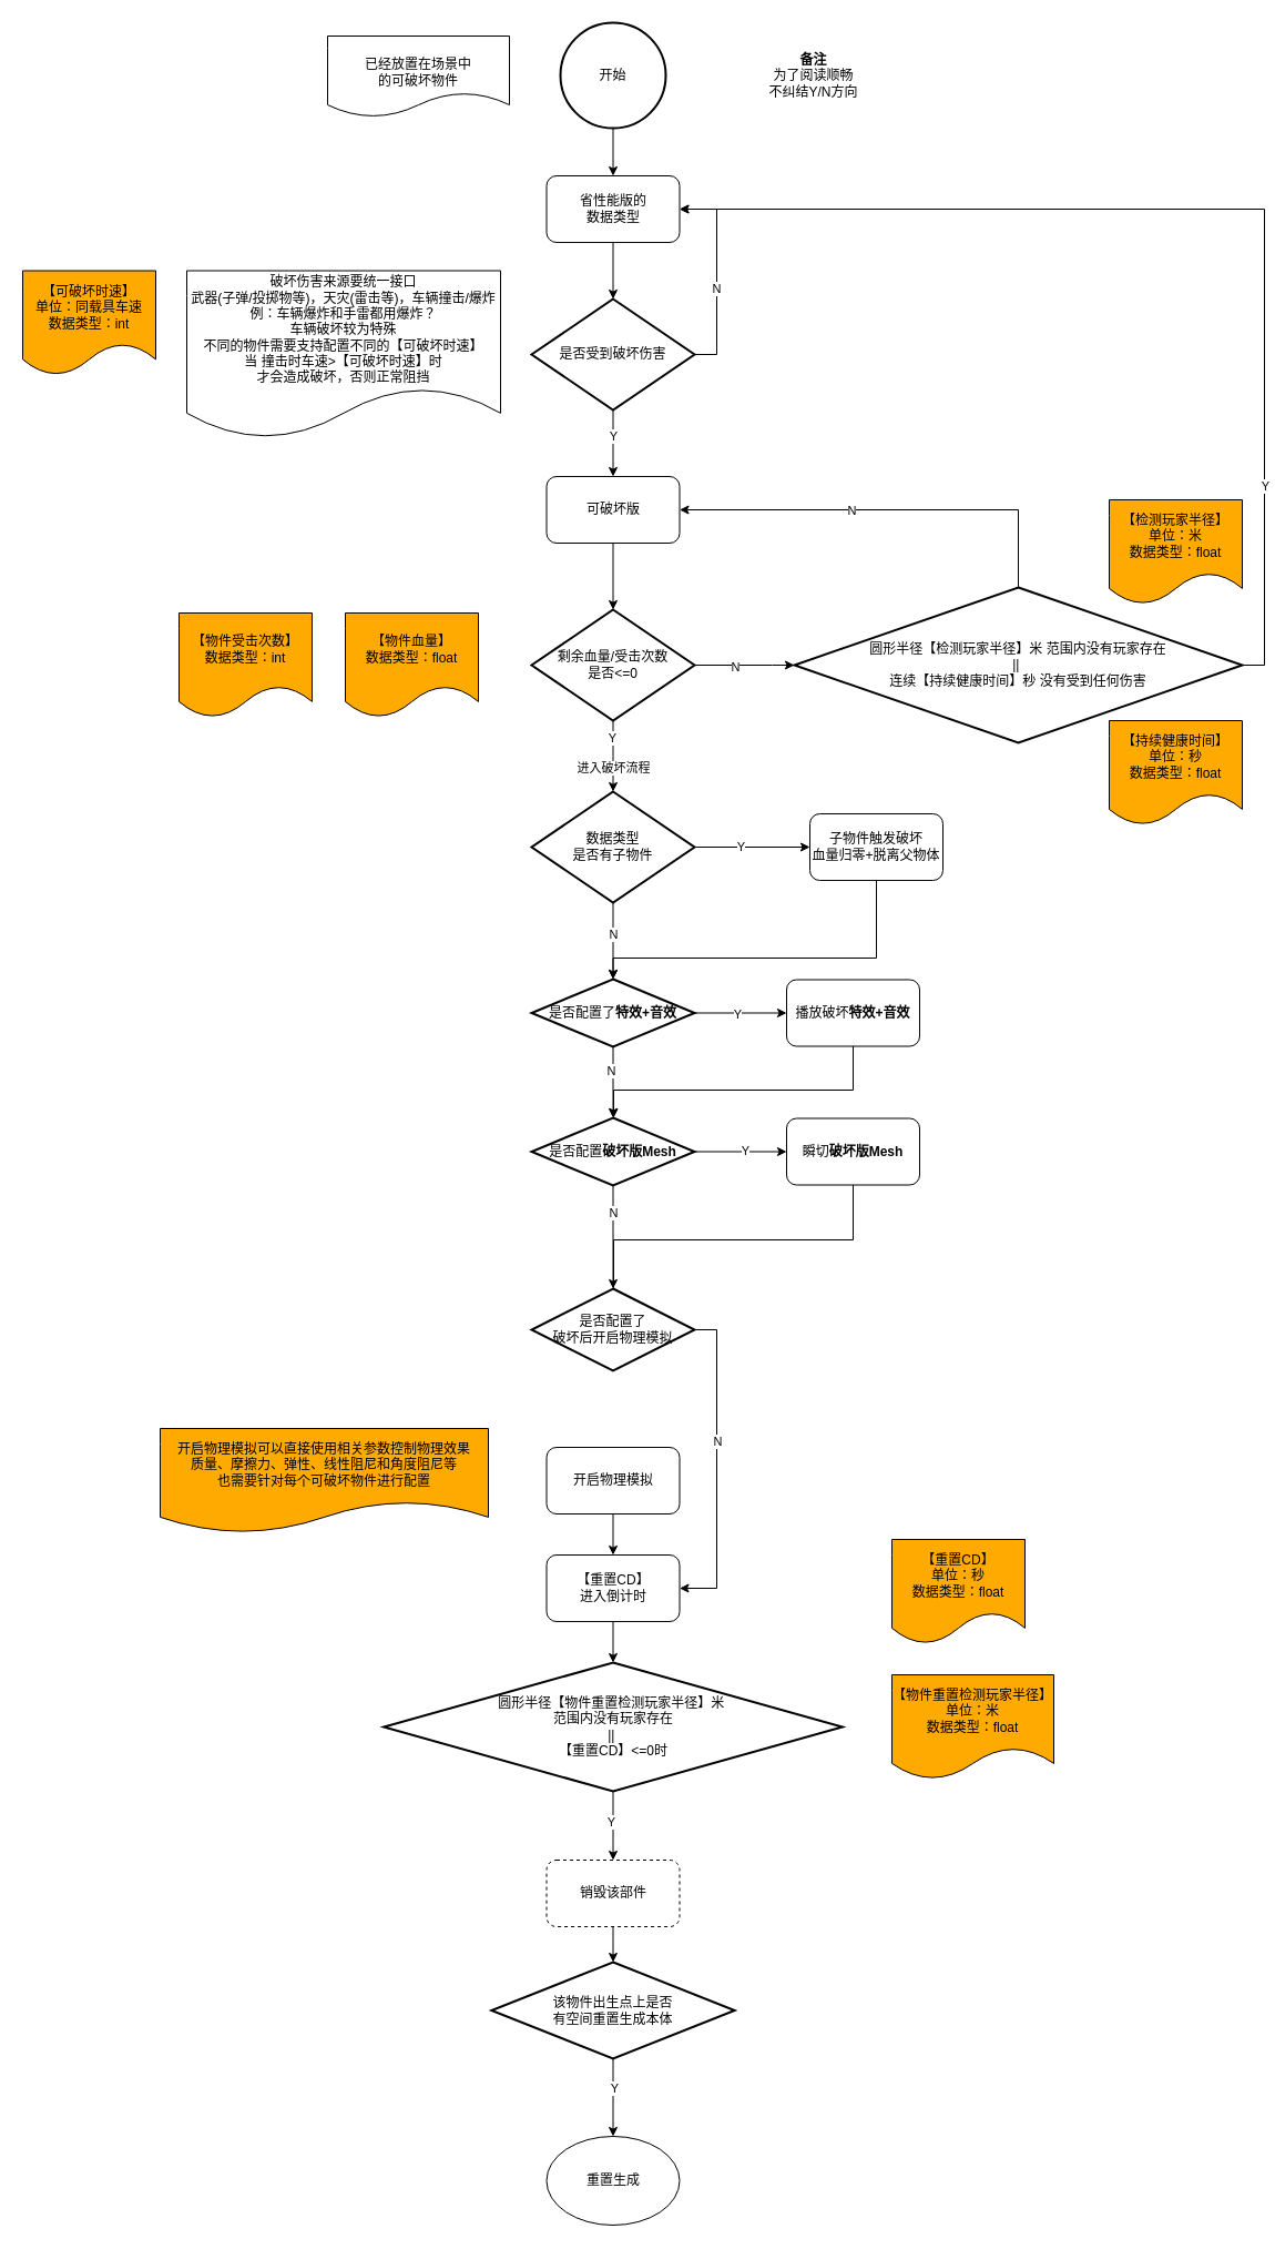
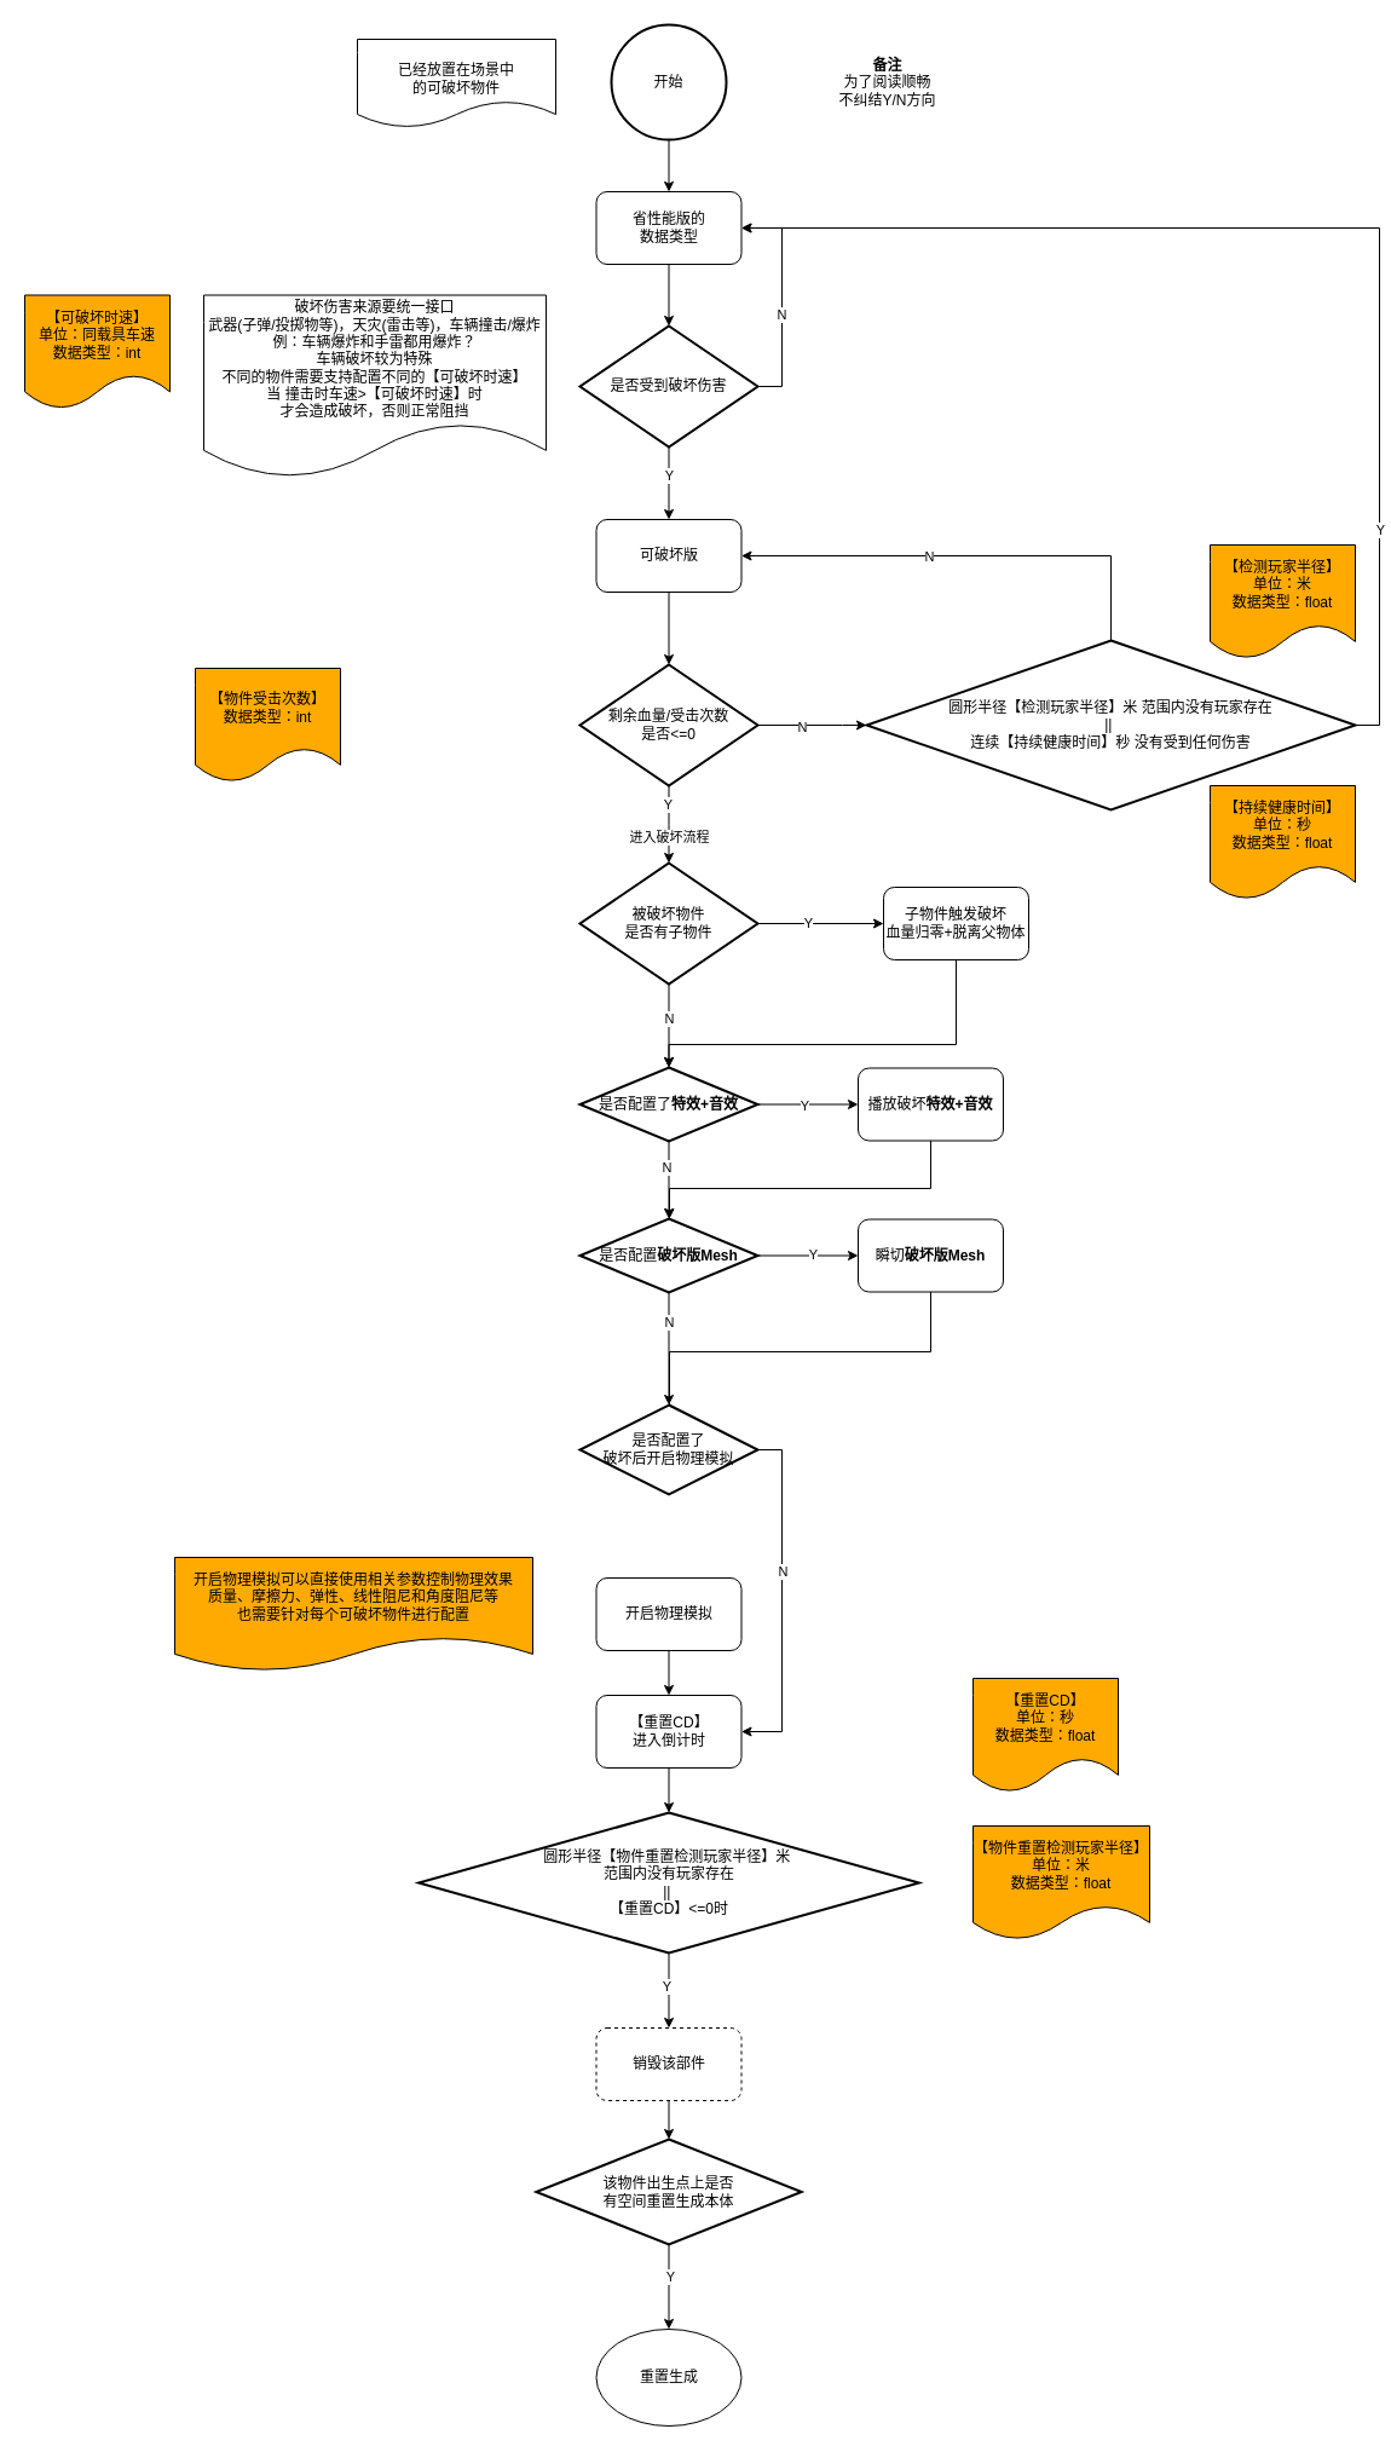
- <mxCell id="36" value="【物件血量】&lt;div&gt;数据类型：float&lt;/div&gt;" style="shape=document;whiteSpace=wrap;html=1;boundedLbl=1;fillColor=#FFAA00;strokeColor=#000000;" parent="1" vertex="1"><mxGeometry x="311" y="552" width="120" height="94" as="geometry" /></mxCell>
- <mxCell id="22" value="数据类型&lt;div&gt;是否有子物件&lt;/div&gt;" style="strokeWidth=2;html=1;shape=mxgraph.flowchart.decision;whiteSpace=wrap;" parent="1" vertex="1"><mxGeometry x="479" y="713" width="147" height="100" as="geometry" /></mxCell>
+ <mxCell id="22" value="被破坏物件&lt;div&gt;是否有子物件&lt;/div&gt;" style="strokeWidth=2;html=1;shape=mxgraph.flowchart.decision;whiteSpace=wrap;" parent="1" vertex="1"><mxGeometry x="479" y="713" width="147" height="100" as="geometry" /></mxCell>
